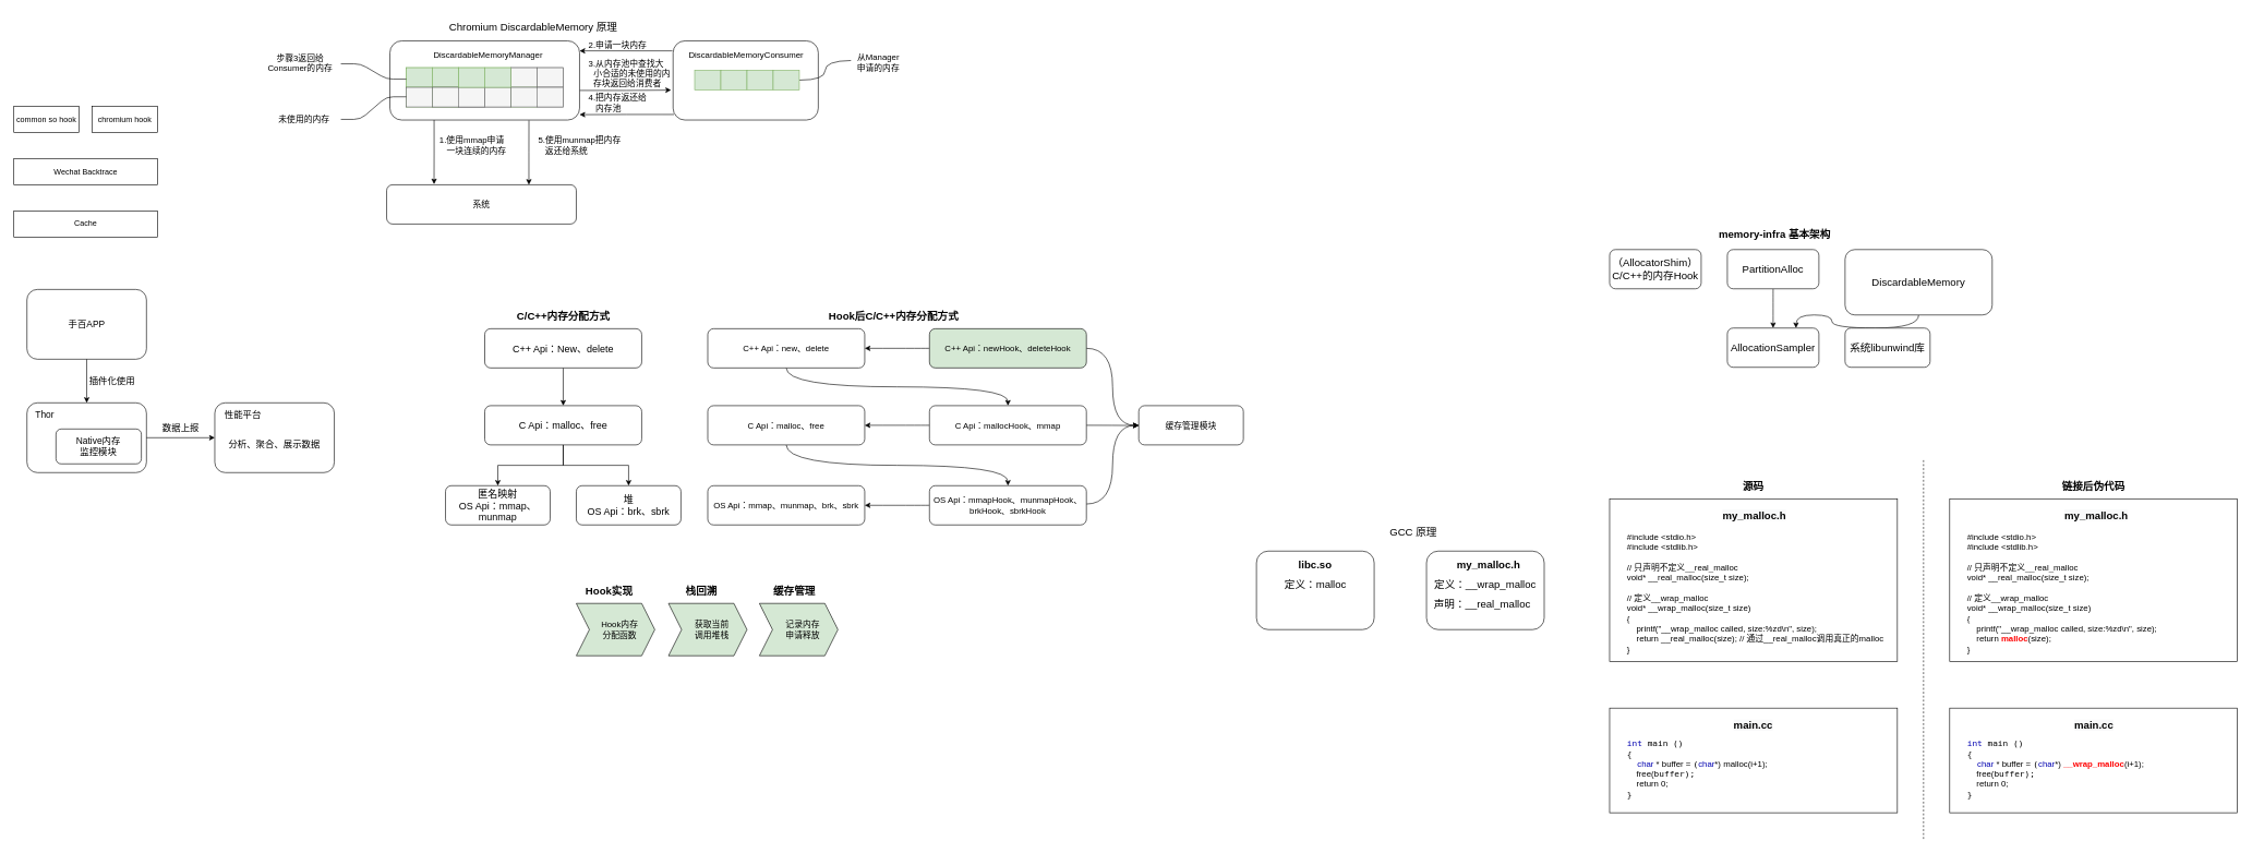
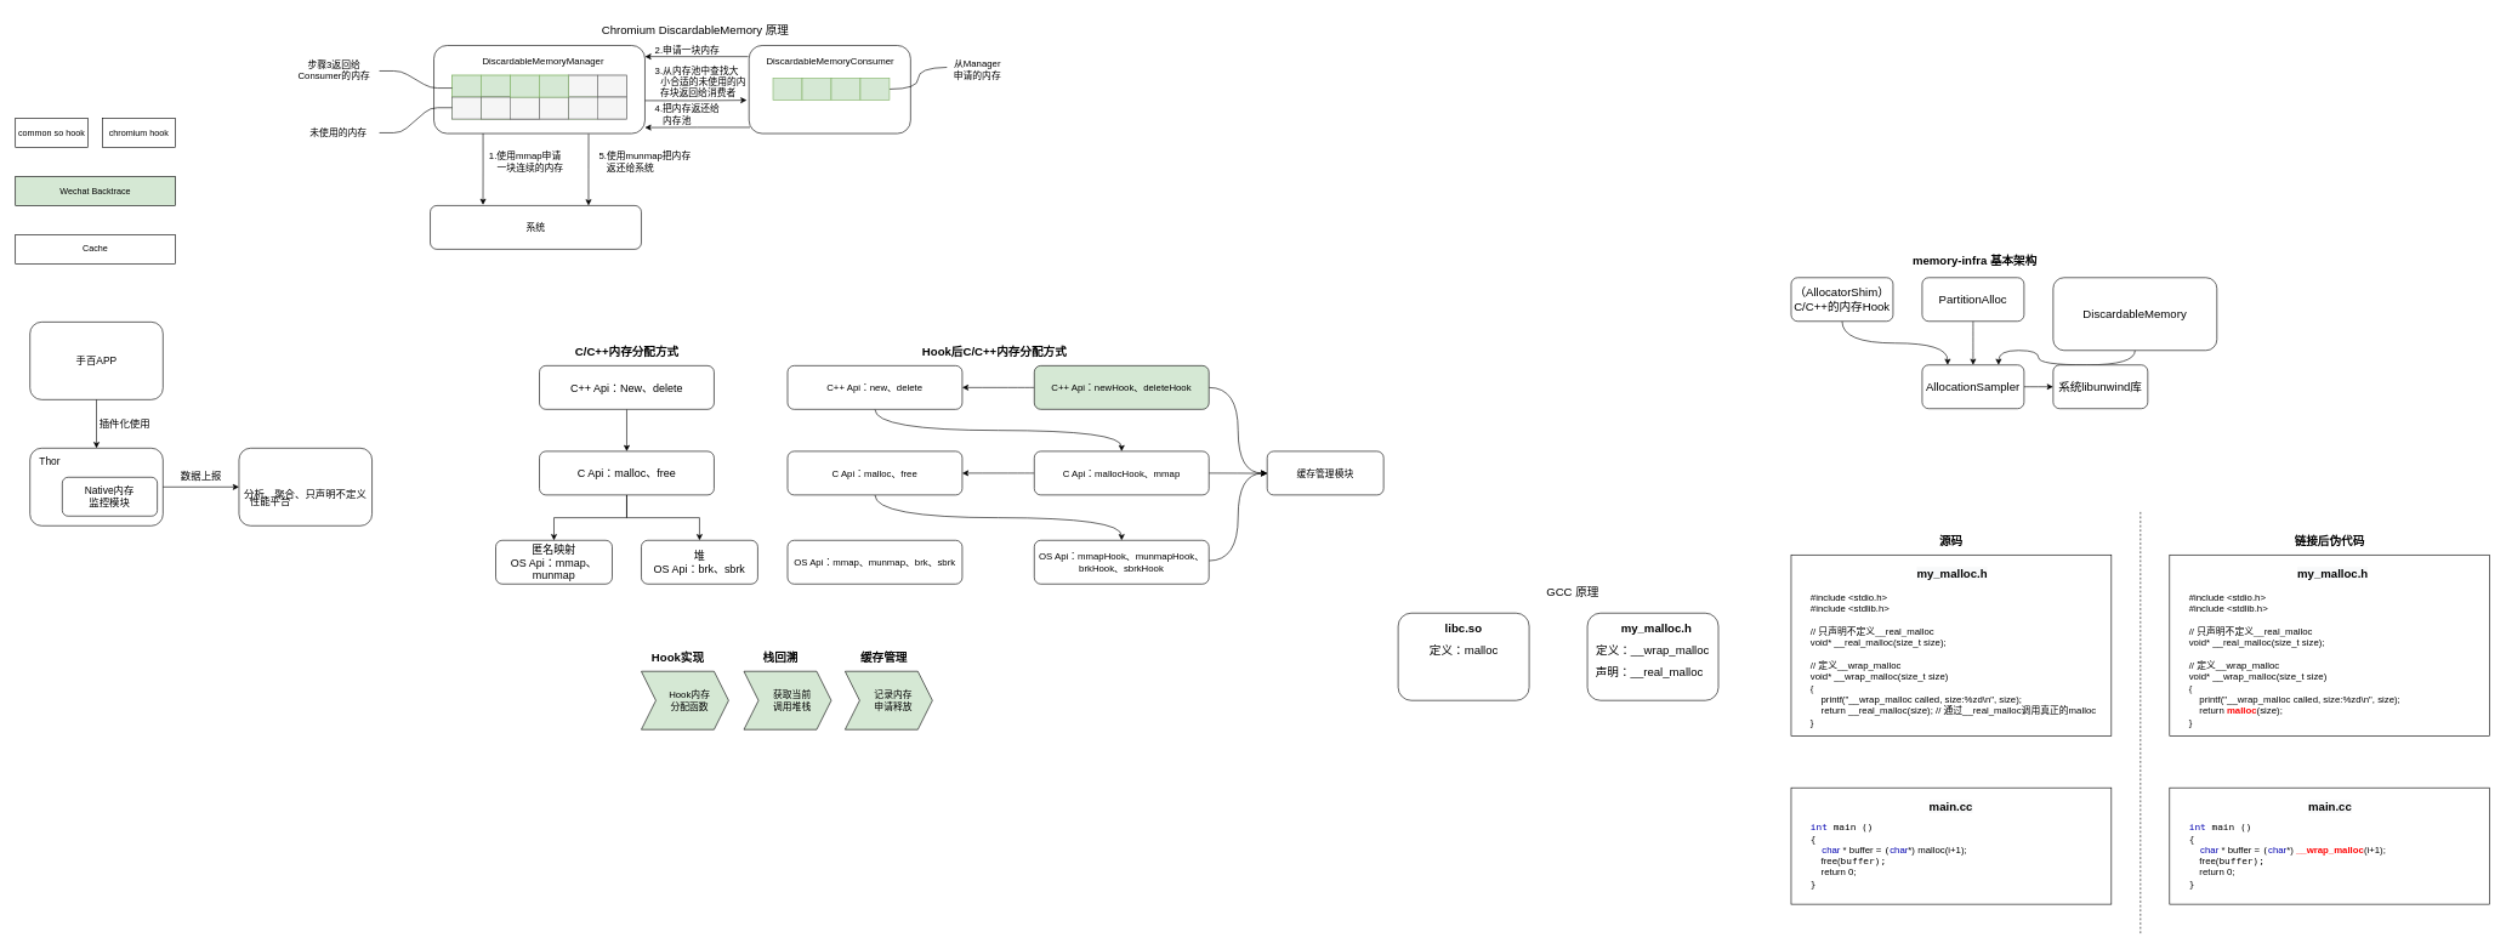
- <mxCell id="97" value="&lt;br&gt;Chromium DiscardableMemory 原理" style="text;html=1;strokeColor=none;fillColor=none;align=center;verticalAlign=middle;whiteSpace=wrap;rounded=0;fontSize=16;" vertex="1" parent="1"><mxGeometry x="680" y="20" width="269" height="20" as="geometry" /></mxCell>
+ <mxCell id="97" value="&lt;br&gt;Chromium DiscardableMemory 原理" style="text;html=1;strokeColor=none;fillColor=none;align=center;verticalAlign=middle;whiteSpace=wrap;rounded=0;fontSize=16;" vertex="1" parent="1"><mxGeometry x="820" y="20" width="269" height="20" as="geometry" /></mxCell>
- <mxCell id="3" value="Wechat Backtrace" style="rounded=0;whiteSpace=wrap;html=1;" vertex="1" parent="1"><mxGeometry x="20" y="242" width="220" height="40" as="geometry" /></mxCell>
+ <mxCell id="3" value="Wechat Backtrace" style="rounded=0;whiteSpace=wrap;html=1;fillColor=#d5e8d4;" vertex="1" parent="1"><mxGeometry x="20" y="242" width="220" height="40" as="geometry" /></mxCell>
+ <mxCell id="101" style="edgeStyle=orthogonalEdgeStyle;curved=1;rounded=0;orthogonalLoop=1;jettySize=auto;html=1;exitX=0.5;exitY=1;exitDx=0;exitDy=0;entryX=0.25;entryY=0;entryDx=0;entryDy=0;startArrow=none;startFill=0;endArrow=classic;endFill=1;fontSize=16;" edge="1" parent="1" source="102" target="100"><mxGeometry relative="1" as="geometry" /></mxCell>
+ <mxCell id="99" style="edgeStyle=orthogonalEdgeStyle;curved=1;rounded=0;orthogonalLoop=1;jettySize=auto;html=1;exitX=1;exitY=0.5;exitDx=0;exitDy=0;entryX=0;entryY=0.5;entryDx=0;entryDy=0;startArrow=none;startFill=0;endArrow=classic;endFill=1;fontSize=16;" edge="1" parent="1" source="100" target="109"><mxGeometry relative="1" as="geometry" /></mxCell>
- <mxCell id="14" value="&lt;font style=&quot;font-size: 14px&quot;&gt;性能平台&lt;/font&gt;" style="text;html=1;resizable=0;autosize=1;align=center;verticalAlign=middle;points=[];fillColor=none;strokeColor=none;rounded=0;" vertex="1" parent="1"><mxGeometry x="335.278" y="623.333" width="70" height="20" as="geometry" /></mxCell>
+ <mxCell id="14" value="&lt;font style=&quot;font-size: 14px&quot;&gt;性能平台&lt;/font&gt;" style="text;html=1;resizable=0;autosize=1;align=center;verticalAlign=middle;points=[];fillColor=none;strokeColor=none;rounded=0;" vertex="1" parent="1"><mxGeometry x="335.278" y="678.333" width="70" height="20" as="geometry" /></mxCell>
- <mxCell id="12" value="&lt;font style=&quot;font-size: 14px&quot;&gt;&lt;br&gt;分析、聚合、展示数据&lt;/font&gt;" style="rounded=1;whiteSpace=wrap;html=1;" vertex="1" parent="1"><mxGeometry x="327.222" y="615.333" width="182.778" height="106.667" as="geometry" /></mxCell>
+ <mxCell id="12" value="&lt;font style=&quot;font-size: 14px&quot;&gt;&lt;br&gt;分析、聚合、只声明不定义&lt;/font&gt;" style="rounded=1;whiteSpace=wrap;html=1;" vertex="1" parent="1"><mxGeometry x="327.222" y="615.333" width="182.778" height="106.667" as="geometry" /></mxCell>
- <mxCell id="79" style="edgeStyle=orthogonalEdgeStyle;curved=1;rounded=0;orthogonalLoop=1;jettySize=auto;html=1;exitX=0;exitY=0.5;exitDx=0;exitDy=0;entryX=1;entryY=0.5;entryDx=0;entryDy=0;startArrow=none;startFill=0;endArrow=classic;endFill=1;fontSize=13;" edge="1" parent="1" source="81" target="72"><mxGeometry relative="1" as="geometry" /></mxCell>
